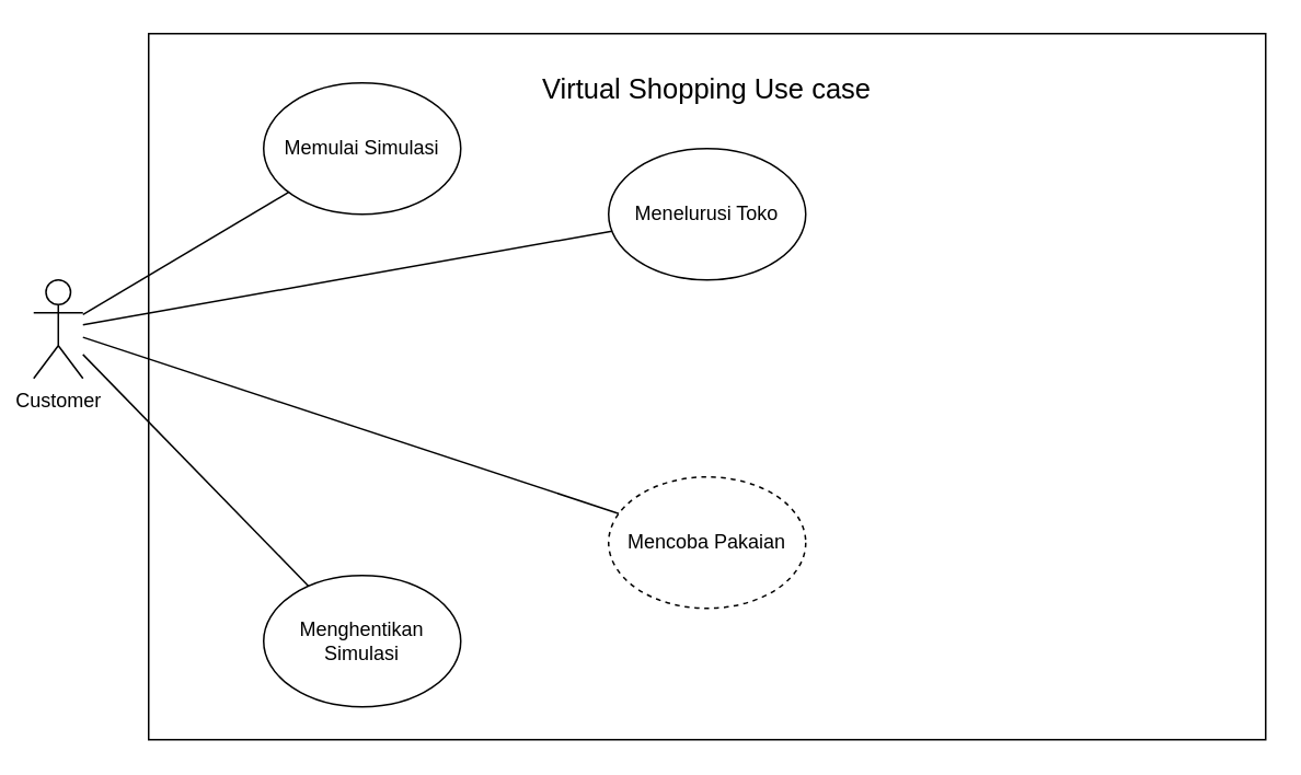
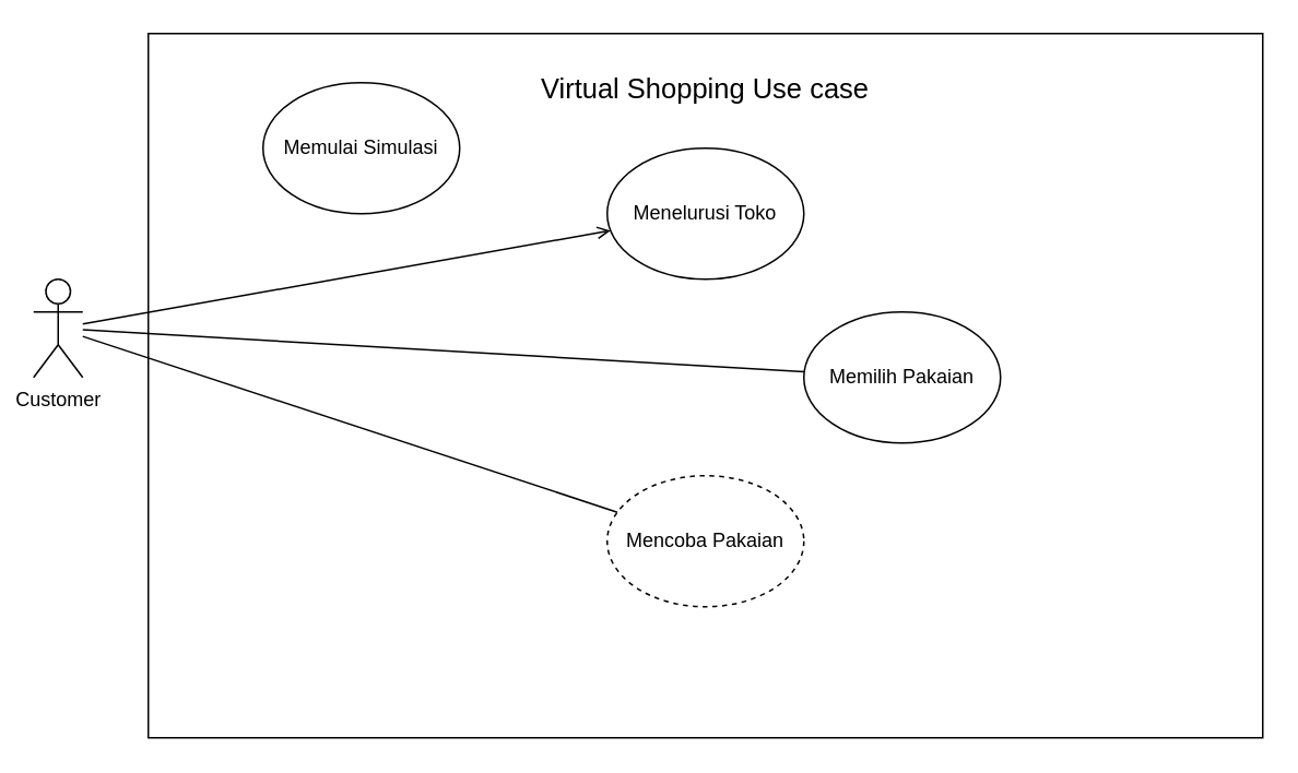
- <mxCell id="11" value="" style="endArrow=none;html=1;rounded=0;" edge="1" parent="1" source="4" target="5"><mxGeometry width="50" height="50" relative="1" as="geometry"><mxPoint x="60" y="201" as="sourcePoint" /><mxPoint x="185" y="127" as="targetPoint" /></mxGeometry></mxCell>
+ <mxCell id="11" value="" style="endArrow=open;html=1;rounded=0;" edge="1" parent="1" source="4" target="5"><mxGeometry width="50" height="50" relative="1" as="geometry"><mxPoint x="60" y="201" as="sourcePoint" /><mxPoint x="185" y="127" as="targetPoint" /></mxGeometry></mxCell>
- <mxCell id="10" value="" style="endArrow=none;html=1;rounded=0;" edge="1" parent="1" source="4" target="8"><mxGeometry width="50" height="50" relative="1" as="geometry"><mxPoint x="270" y="230" as="sourcePoint" /><mxPoint x="320" y="180" as="targetPoint" /></mxGeometry></mxCell>
+ <mxCell id="12" value="" style="endArrow=none;html=1;rounded=0;" edge="1" parent="1" source="4" target="7"><mxGeometry width="50" height="50" relative="1" as="geometry"><mxPoint x="70" y="211" as="sourcePoint" /><mxPoint x="195" y="137" as="targetPoint" /></mxGeometry></mxCell>
+ <mxCell id="7" value="Memilih Pakaian" style="ellipse;whiteSpace=wrap;html=1;" vertex="1" parent="1"><mxGeometry x="490" y="190" width="120" height="80" as="geometry" /></mxCell>
- <mxCell id="14" value="" style="endArrow=none;html=1;rounded=0;" edge="1" parent="1" source="4" target="9"><mxGeometry width="50" height="50" relative="1" as="geometry"><mxPoint x="90" y="231" as="sourcePoint" /><mxPoint x="215" y="157" as="targetPoint" /></mxGeometry></mxCell>
- <mxCell id="9" value="Menghentikan Simulasi" style="ellipse;whiteSpace=wrap;html=1;" vertex="1" parent="1"><mxGeometry x="160" y="350" width="120" height="80" as="geometry" /></mxCell>
